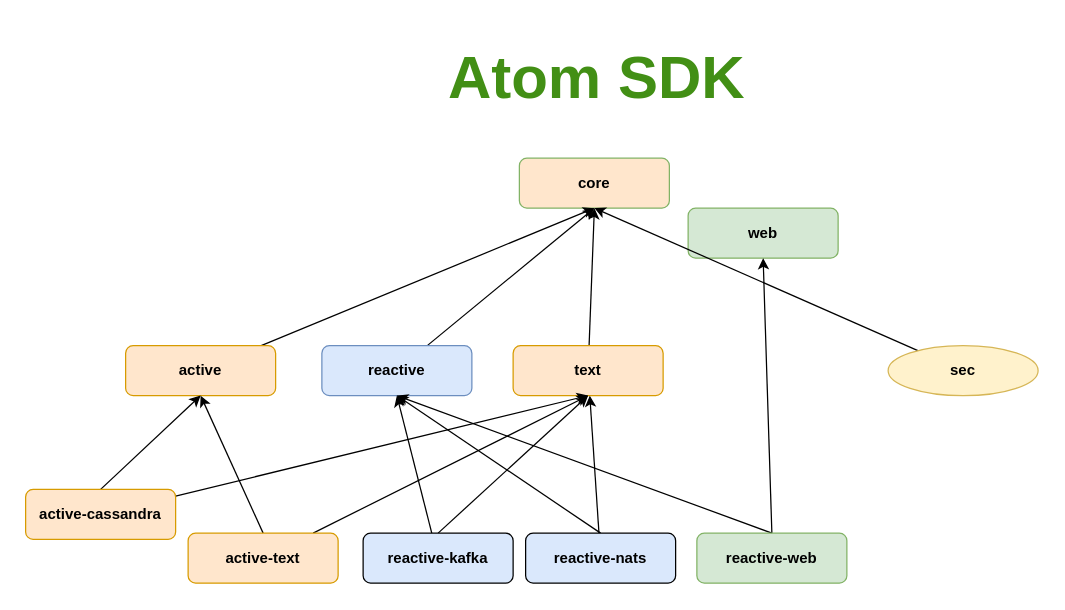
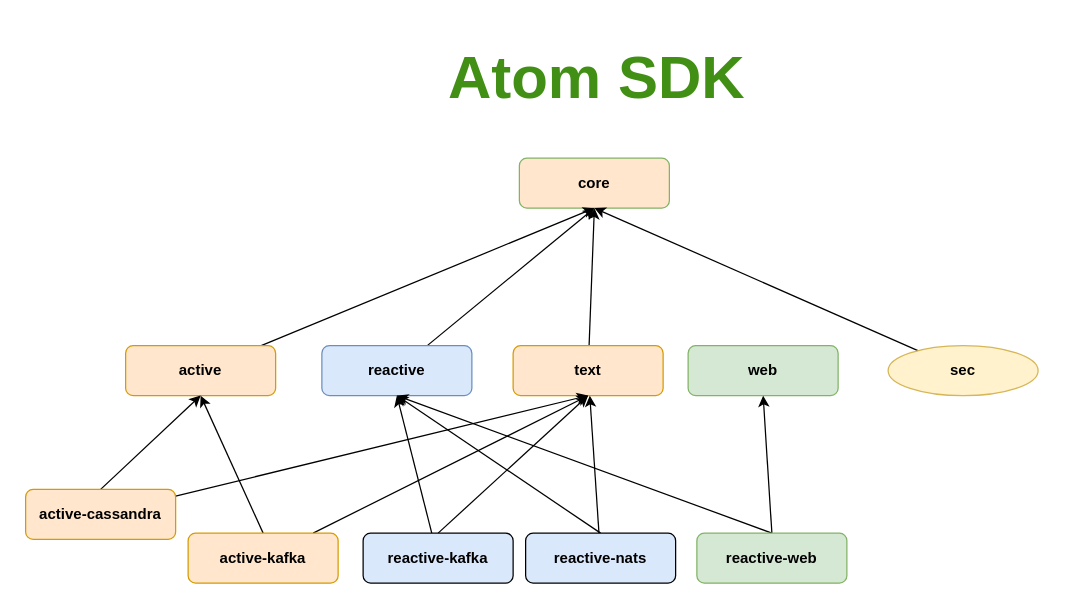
- <mxCell id="7" value="&lt;b&gt;web&lt;/b&gt;" style="rounded=1;whiteSpace=wrap;html=1;fillColor=#d5e8d4;strokeColor=#82b366;" vertex="1" parent="1"><mxGeometry x="550" y="160" width="120" height="40" as="geometry" /></mxCell>
+ <mxCell id="7" value="&lt;b&gt;web&lt;/b&gt;" style="rounded=1;whiteSpace=wrap;html=1;fillColor=#d5e8d4;strokeColor=#82b366;" vertex="1" parent="1"><mxGeometry x="550" y="270" width="120" height="40" as="geometry" /></mxCell>
- <mxCell id="17" value="&lt;b&gt;active-text&lt;/b&gt;" style="rounded=1;whiteSpace=wrap;html=1;fillColor=#ffe6cc;strokeColor=#d79b00;" vertex="1" parent="1"><mxGeometry x="150" y="420" width="120" height="40" as="geometry" /></mxCell>
+ <mxCell id="17" value="&lt;b&gt;active-kafka&lt;/b&gt;" style="rounded=1;whiteSpace=wrap;html=1;fillColor=#ffe6cc;strokeColor=#d79b00;" vertex="1" parent="1"><mxGeometry x="150" y="420" width="120" height="40" as="geometry" /></mxCell>
